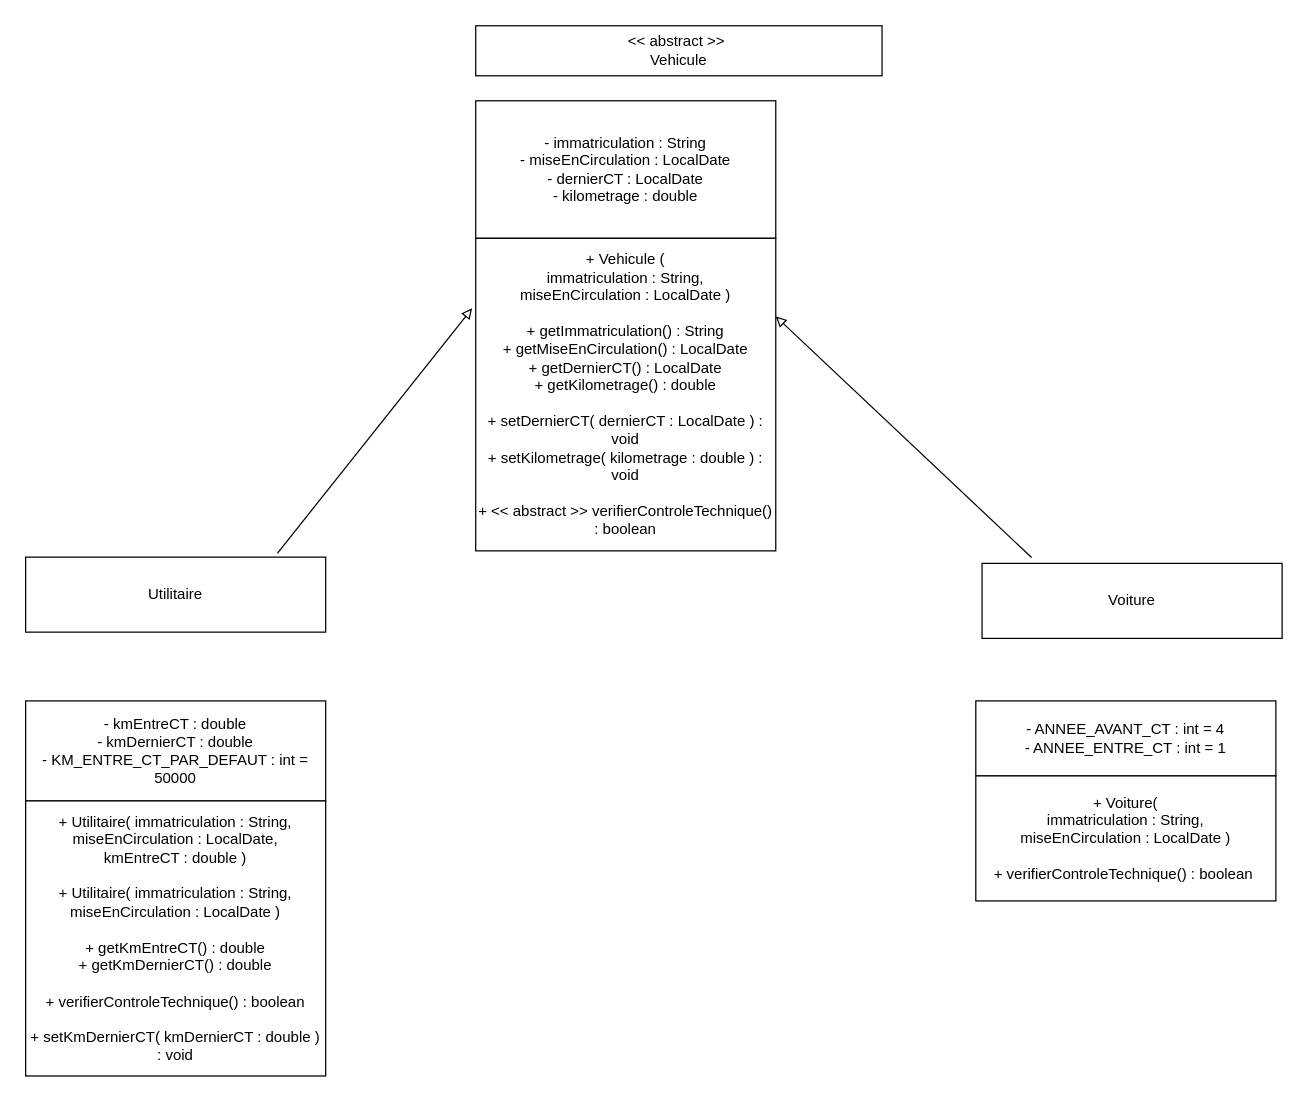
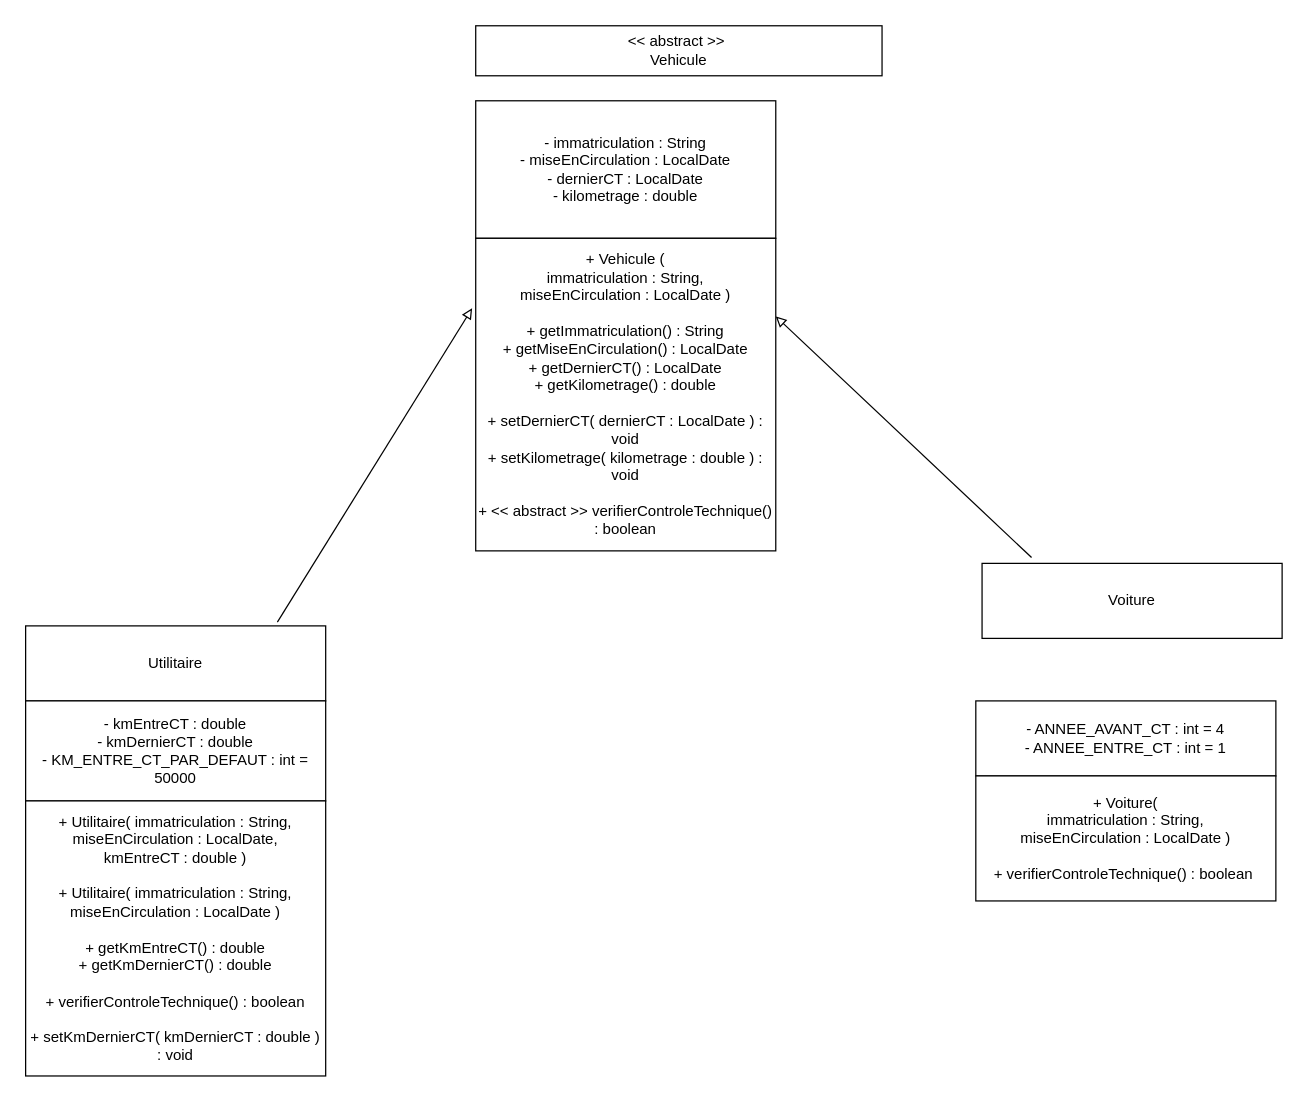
- <mxCell id="5" value="Utilitaire" style="whiteSpace=wrap;html=1;" parent="1" vertex="1"><mxGeometry x="20" y="445" width="240" height="60" as="geometry" /></mxCell>
+ <mxCell id="5" value="Utilitaire" style="whiteSpace=wrap;html=1;" parent="1" vertex="1"><mxGeometry x="20" y="500" width="240" height="60" as="geometry" /></mxCell>
